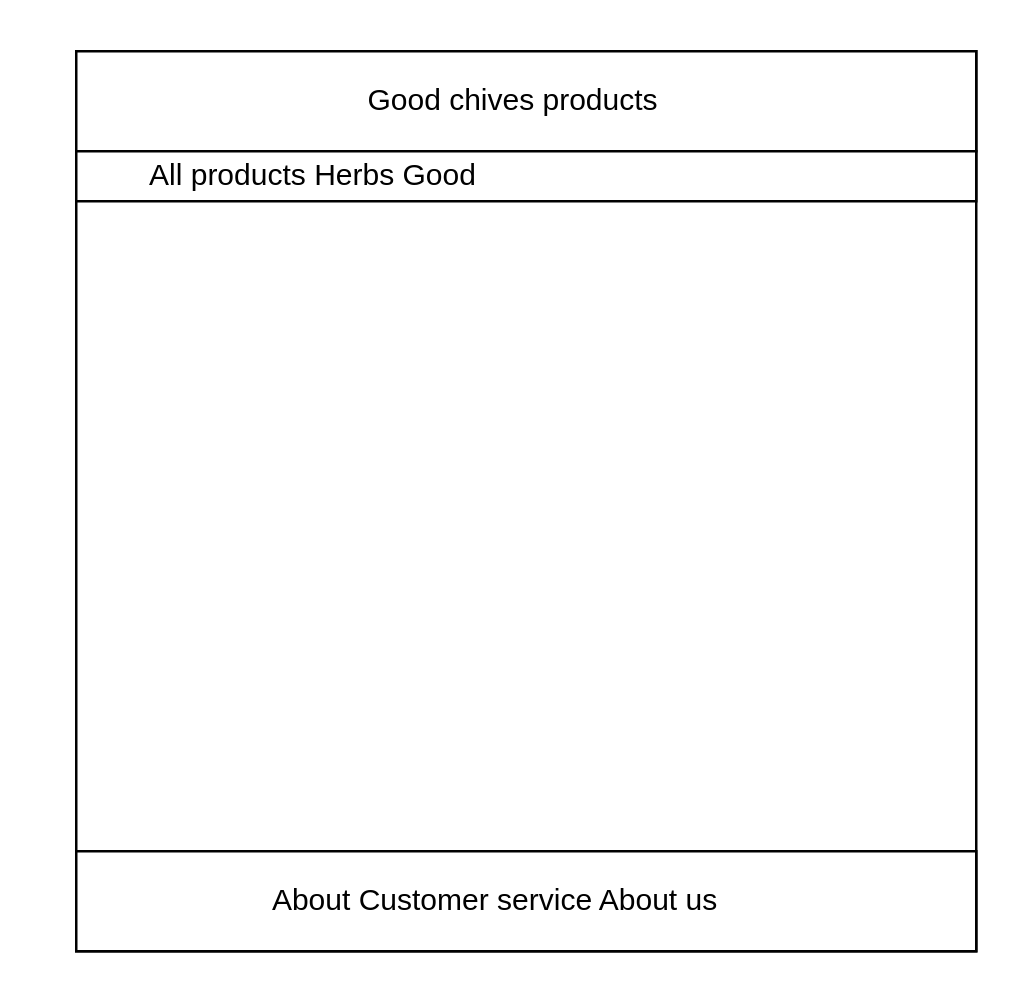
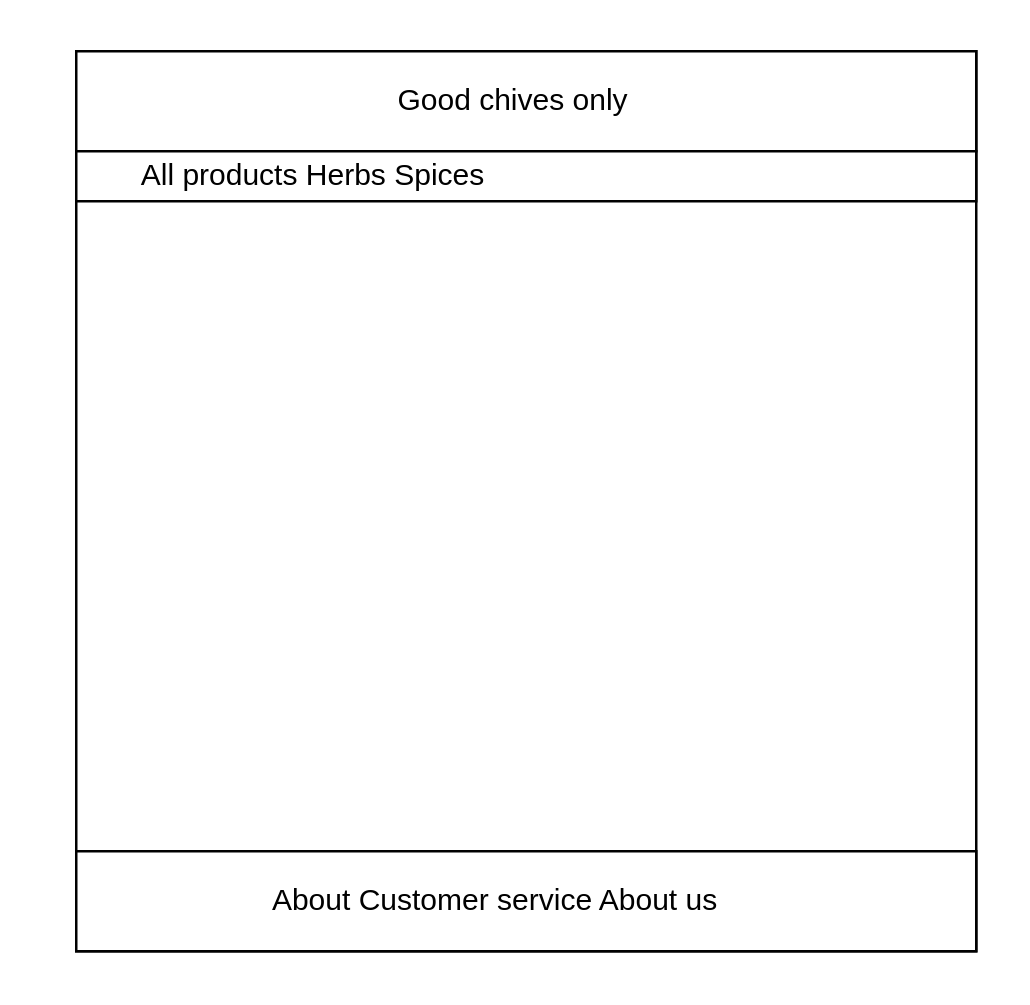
- <mxCell id="5" value="Good chives products" style="text;strokeColor=none;align=center;fillColor=none;html=1;verticalAlign=middle;whiteSpace=wrap;rounded=0;" vertex="1" parent="1"><mxGeometry x="20" y="25" width="370" height="30" as="geometry" /></mxCell>
+ <mxCell id="5" value="Good chives only" style="text;strokeColor=none;align=center;fillColor=none;html=1;verticalAlign=middle;whiteSpace=wrap;rounded=0;" vertex="1" parent="1"><mxGeometry x="20" y="25" width="370" height="30" as="geometry" /></mxCell>
- <mxCell id="7" value="All products&lt;span style=&quot;white-space: pre;&quot;&gt; &lt;/span&gt;Herbs&lt;span style=&quot;white-space: pre;&quot;&gt; &lt;/span&gt;Good" style="text;strokeColor=none;align=center;fillColor=none;html=1;verticalAlign=middle;whiteSpace=wrap;rounded=0;" vertex="1" parent="1"><mxGeometry x="30" y="55" width="190" height="30" as="geometry" /></mxCell>
+ <mxCell id="7" value="All products&lt;span style=&quot;white-space: pre;&quot;&gt; &lt;/span&gt;Herbs&lt;span style=&quot;white-space: pre;&quot;&gt; &lt;/span&gt;Spices" style="text;strokeColor=none;align=center;fillColor=none;html=1;verticalAlign=middle;whiteSpace=wrap;rounded=0;" vertex="1" parent="1"><mxGeometry x="30" y="55" width="190" height="30" as="geometry" /></mxCell>
